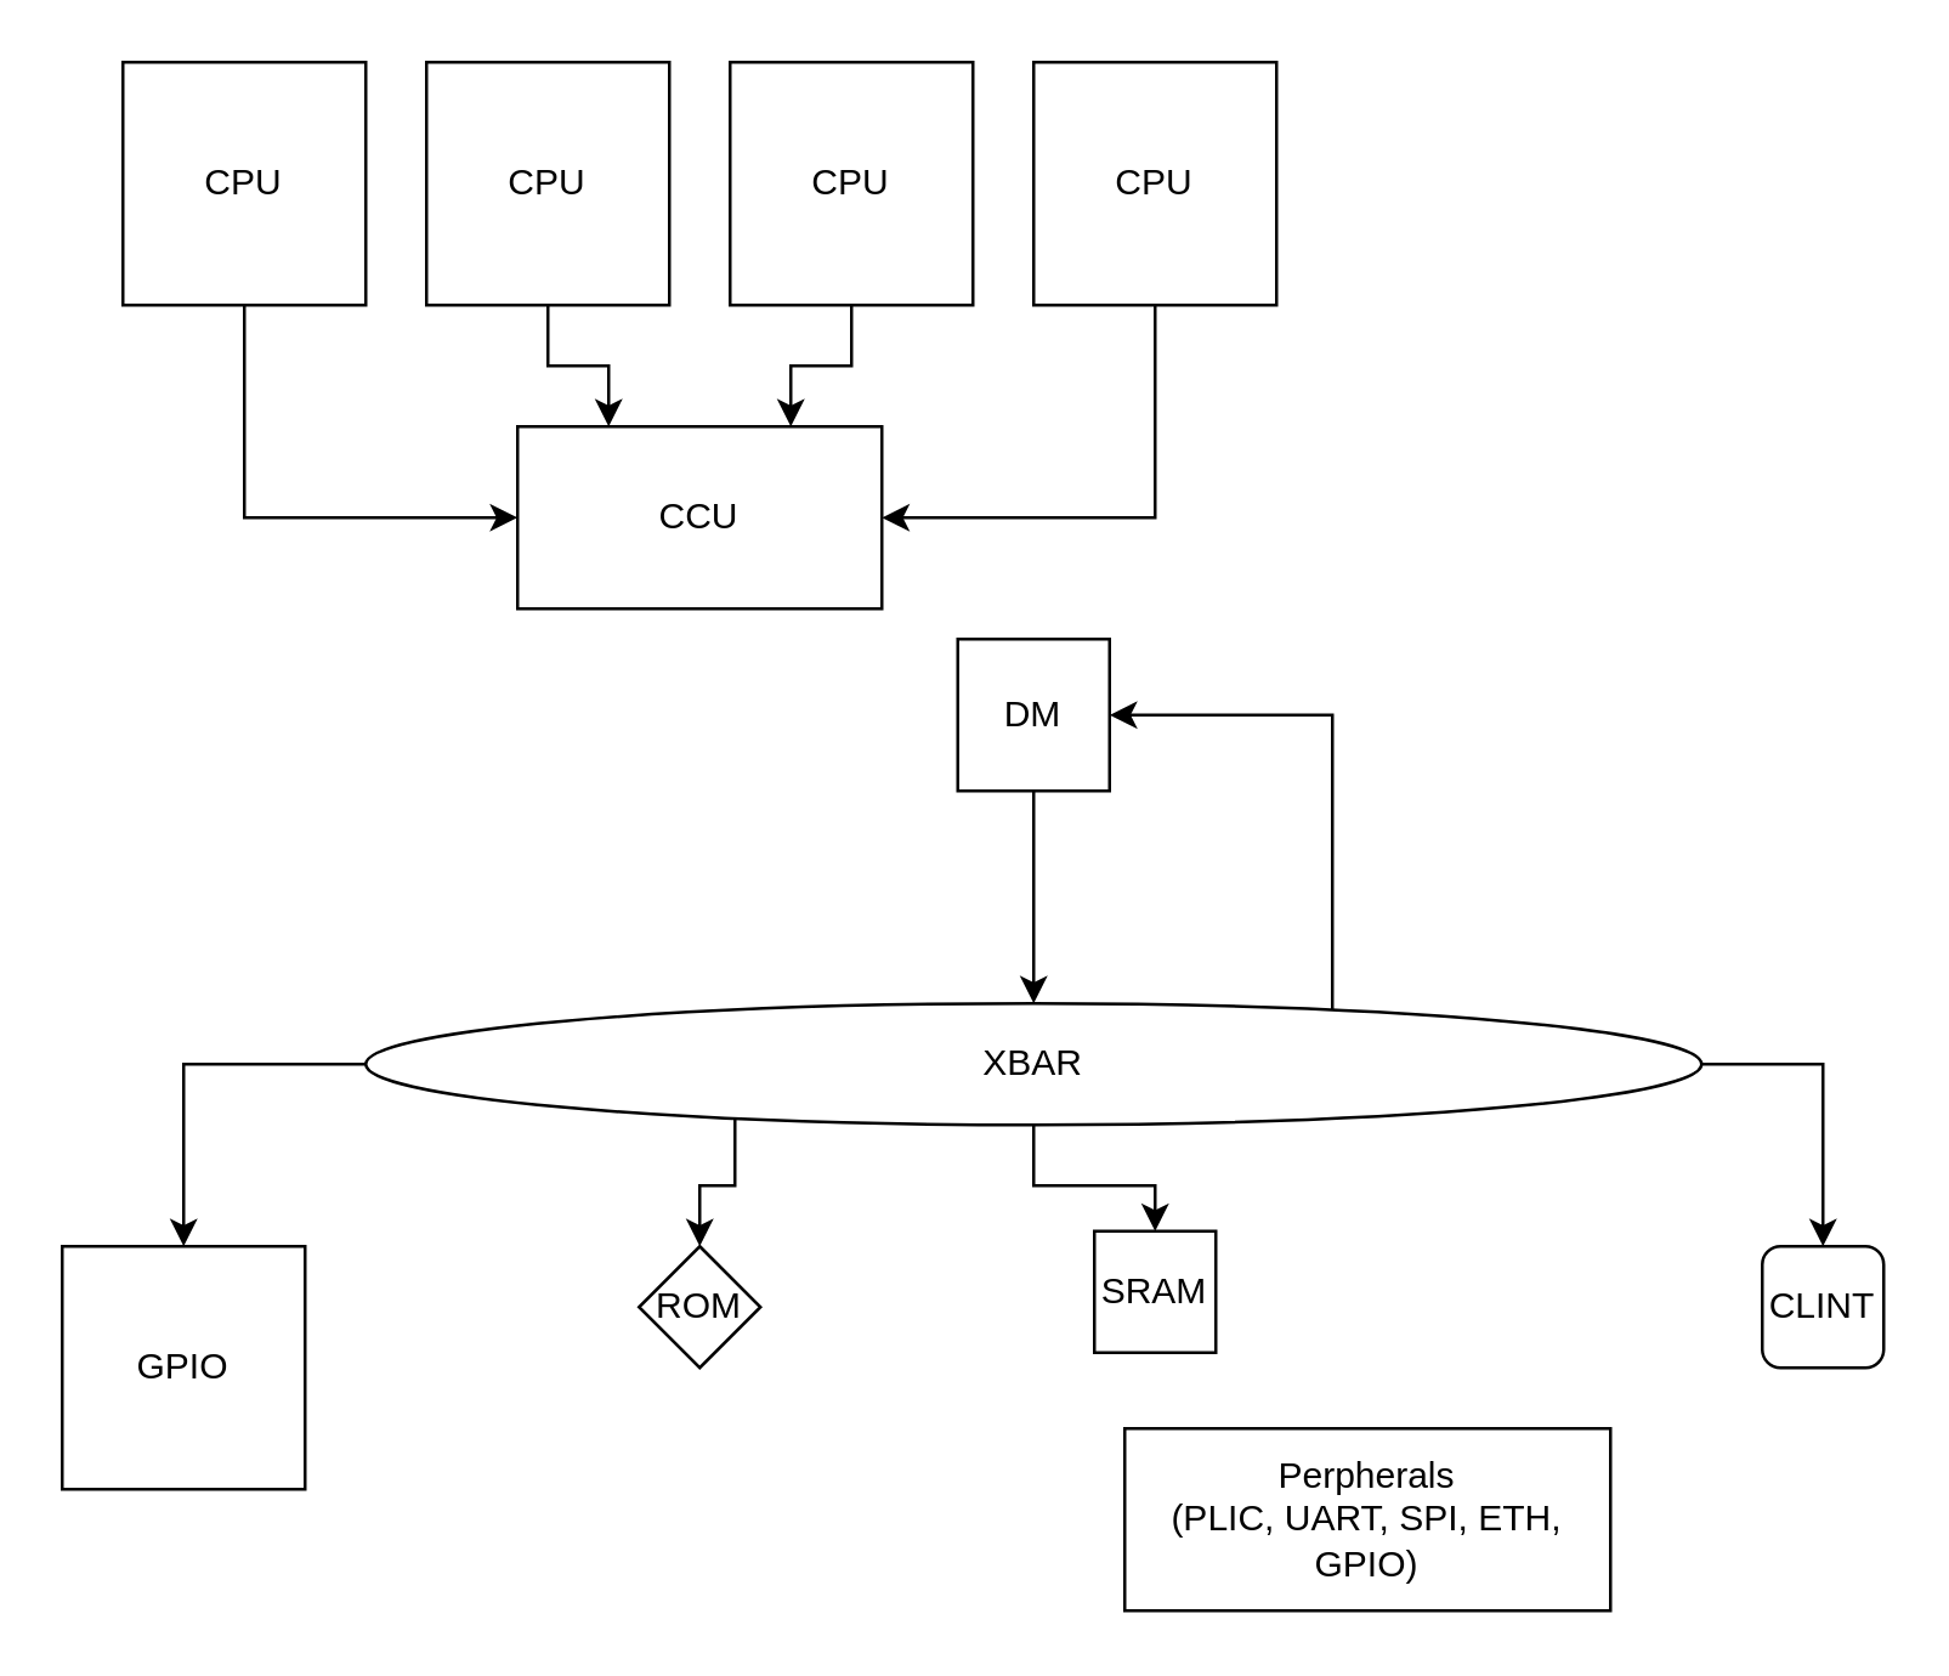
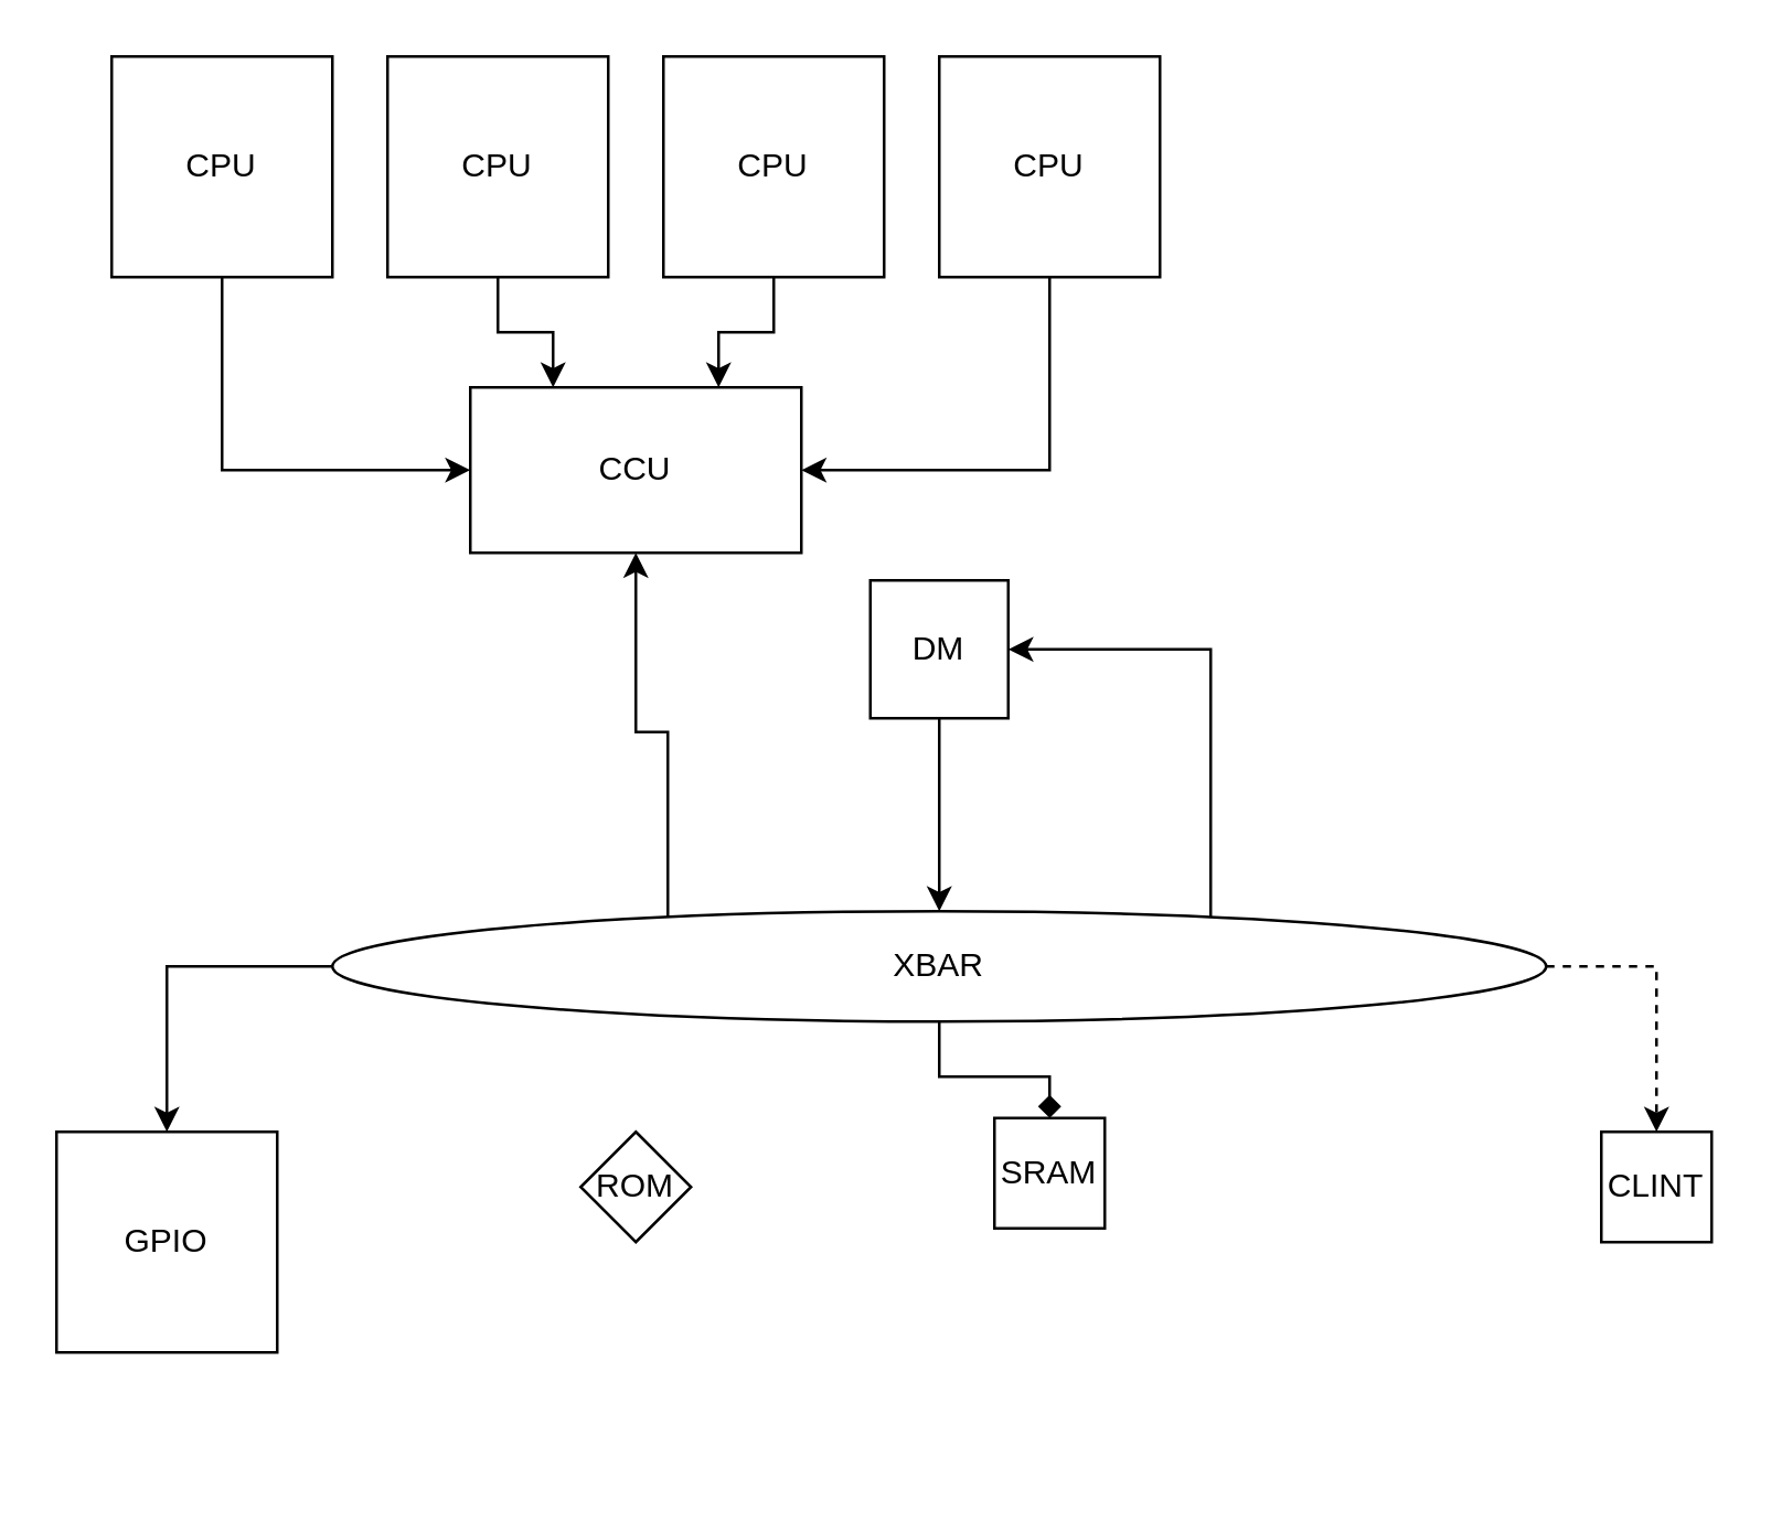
- <mxCell id="8" style="edgeStyle=orthogonalEdgeStyle;rounded=0;orthogonalLoop=1;jettySize=auto;html=1;exitX=1;exitY=0.5;exitDx=0;exitDy=0;entryX=0.5;entryY=0;entryDx=0;entryDy=0;" parent="1" source="11" target="13" edge="1"><mxGeometry relative="1" as="geometry" /></mxCell>
+ <mxCell id="8" style="edgeStyle=orthogonalEdgeStyle;rounded=0;orthogonalLoop=1;jettySize=auto;html=1;exitX=1;exitY=0.5;exitDx=0;exitDy=0;entryX=0.5;entryY=0;entryDx=0;entryDy=0;dashed=1;" parent="1" source="11" target="13" edge="1"><mxGeometry relative="1" as="geometry" /></mxCell>
- <mxCell id="6" style="edgeStyle=orthogonalEdgeStyle;rounded=0;orthogonalLoop=1;jettySize=auto;html=1;exitX=0.25;exitY=1;exitDx=0;exitDy=0;entryX=0.5;entryY=0;entryDx=0;entryDy=0;" parent="1" source="11" target="4" edge="1"><mxGeometry relative="1" as="geometry" /></mxCell>
+ <mxCell id="6" style="edgeStyle=orthogonalEdgeStyle;rounded=0;orthogonalLoop=1;jettySize=auto;html=1;exitX=0.25;exitY=1;exitDx=0;exitDy=0;" parent="1" source="11" target="15" edge="1"><mxGeometry relative="1" as="geometry" /></mxCell>
- <mxCell id="7" style="edgeStyle=orthogonalEdgeStyle;rounded=0;orthogonalLoop=1;jettySize=auto;html=1;exitX=0.5;exitY=1;exitDx=0;exitDy=0;entryX=0.5;entryY=0;entryDx=0;entryDy=0;" parent="1" source="11" target="5" edge="1"><mxGeometry relative="1" as="geometry" /></mxCell>
+ <mxCell id="7" style="edgeStyle=orthogonalEdgeStyle;rounded=0;orthogonalLoop=1;jettySize=auto;html=1;exitX=0.5;exitY=1;exitDx=0;exitDy=0;entryX=0.5;entryY=0;entryDx=0;entryDy=0;endArrow=diamond;" parent="1" source="11" target="5" edge="1"><mxGeometry relative="1" as="geometry" /></mxCell>
- <mxCell id="13" value="CLINT" style="whiteSpace=wrap;html=1;aspect=fixed;rounded=1;" parent="1" vertex="1"><mxGeometry x="580" y="410" width="40" height="40" as="geometry" /></mxCell>
+ <mxCell id="13" value="CLINT" style="whiteSpace=wrap;html=1;aspect=fixed;" parent="1" vertex="1"><mxGeometry x="580" y="410" width="40" height="40" as="geometry" /></mxCell>
- <mxCell id="12" value="Perpherals&lt;br&gt;(PLIC, UART, SPI, ETH, GPIO)" style="rounded=0;whiteSpace=wrap;html=1;" parent="1" vertex="1"><mxGeometry x="370" y="470" width="160" height="60" as="geometry" /></mxCell>
